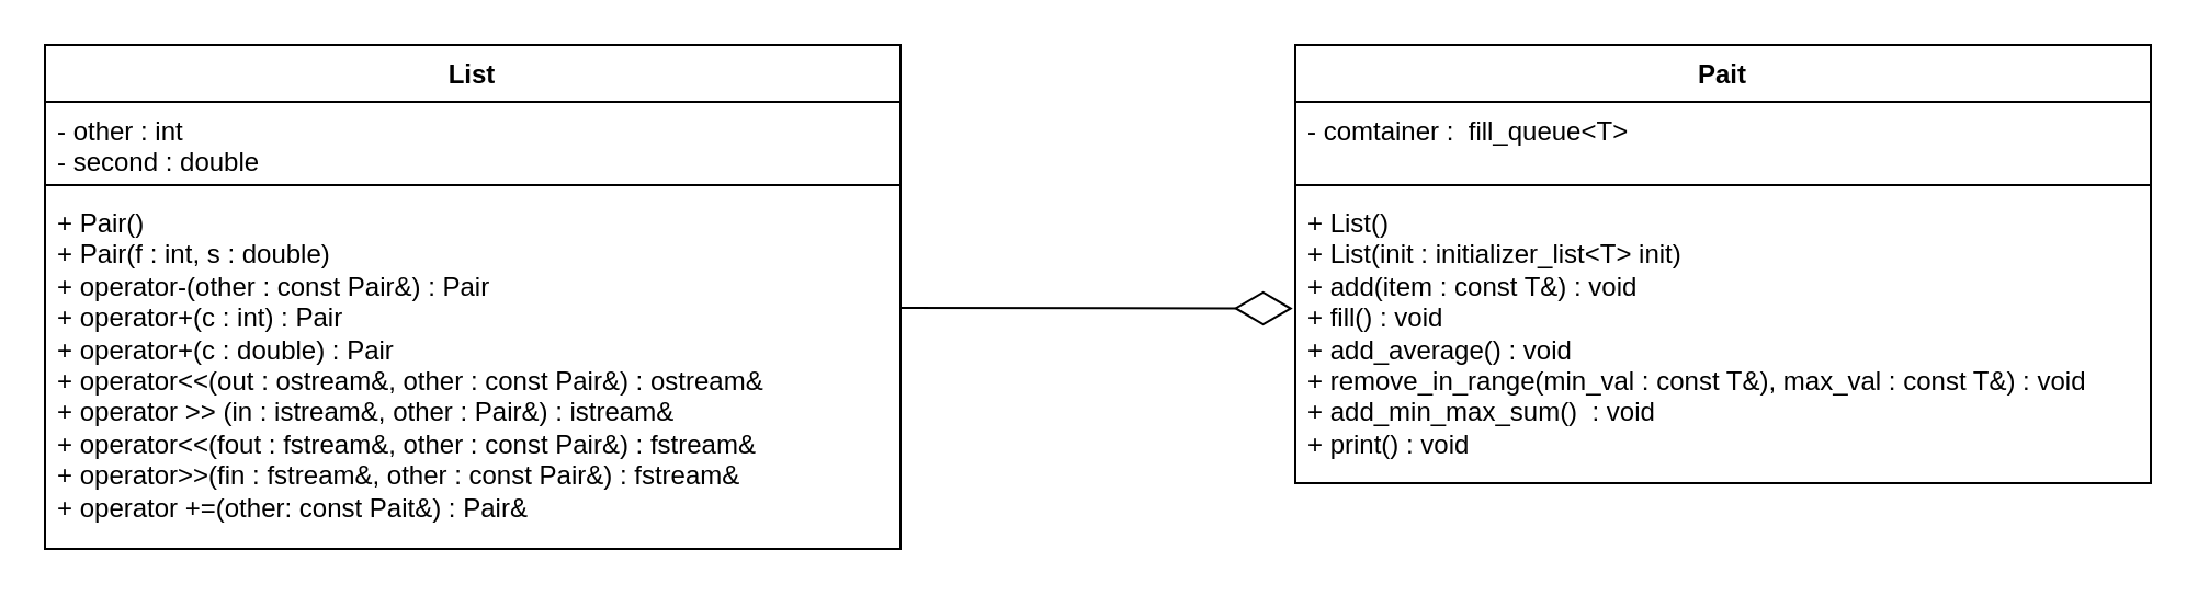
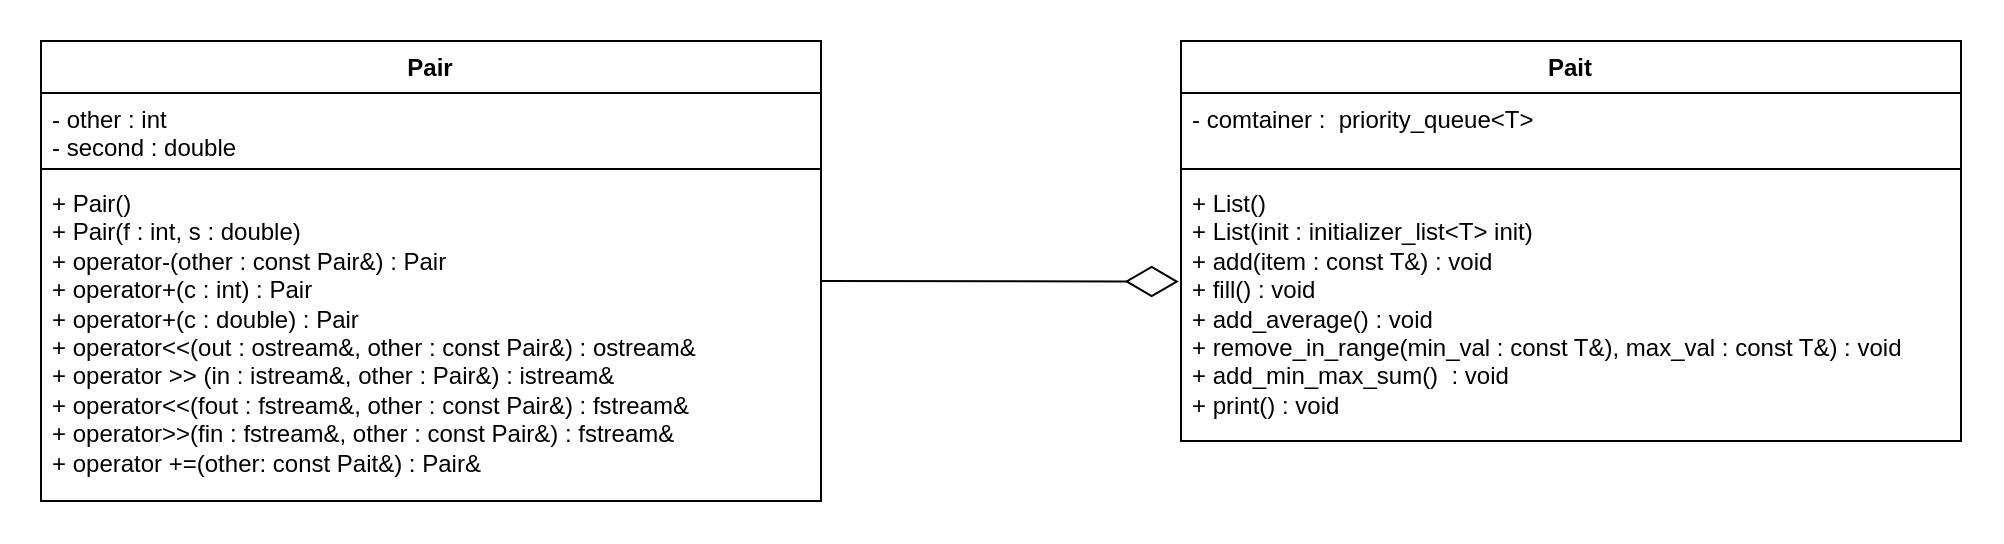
- <mxCell id="2" value="List" style="swimlane;fontStyle=1;align=center;verticalAlign=top;childLayout=stackLayout;horizontal=1;startSize=26;horizontalStack=0;resizeParent=1;resizeParentMax=0;resizeLast=0;collapsible=1;marginBottom=0;whiteSpace=wrap;html=1;" vertex="1" parent="1"><mxGeometry x="20" y="20" width="390" height="230" as="geometry" /></mxCell>
+ <mxCell id="2" value="Pair" style="swimlane;fontStyle=1;align=center;verticalAlign=top;childLayout=stackLayout;horizontal=1;startSize=26;horizontalStack=0;resizeParent=1;resizeParentMax=0;resizeLast=0;collapsible=1;marginBottom=0;whiteSpace=wrap;html=1;" vertex="1" parent="1"><mxGeometry x="20" y="20" width="390" height="230" as="geometry" /></mxCell>
- <mxCell id="7" value="- comtainer :&amp;nbsp;&amp;nbsp;fill_queue&amp;lt;T&amp;gt;" style="text;strokeColor=none;fillColor=none;align=left;verticalAlign=top;spacingLeft=4;spacingRight=4;overflow=hidden;rotatable=0;points=[[0,0.5],[1,0.5]];portConstraint=eastwest;whiteSpace=wrap;html=1;" vertex="1" parent="6"><mxGeometry y="26" width="390" height="34" as="geometry" /></mxCell>
+ <mxCell id="7" value="- comtainer :&amp;nbsp;&amp;nbsp;priority_queue&amp;lt;T&amp;gt;" style="text;strokeColor=none;fillColor=none;align=left;verticalAlign=top;spacingLeft=4;spacingRight=4;overflow=hidden;rotatable=0;points=[[0,0.5],[1,0.5]];portConstraint=eastwest;whiteSpace=wrap;html=1;" vertex="1" parent="6"><mxGeometry y="26" width="390" height="34" as="geometry" /></mxCell>
